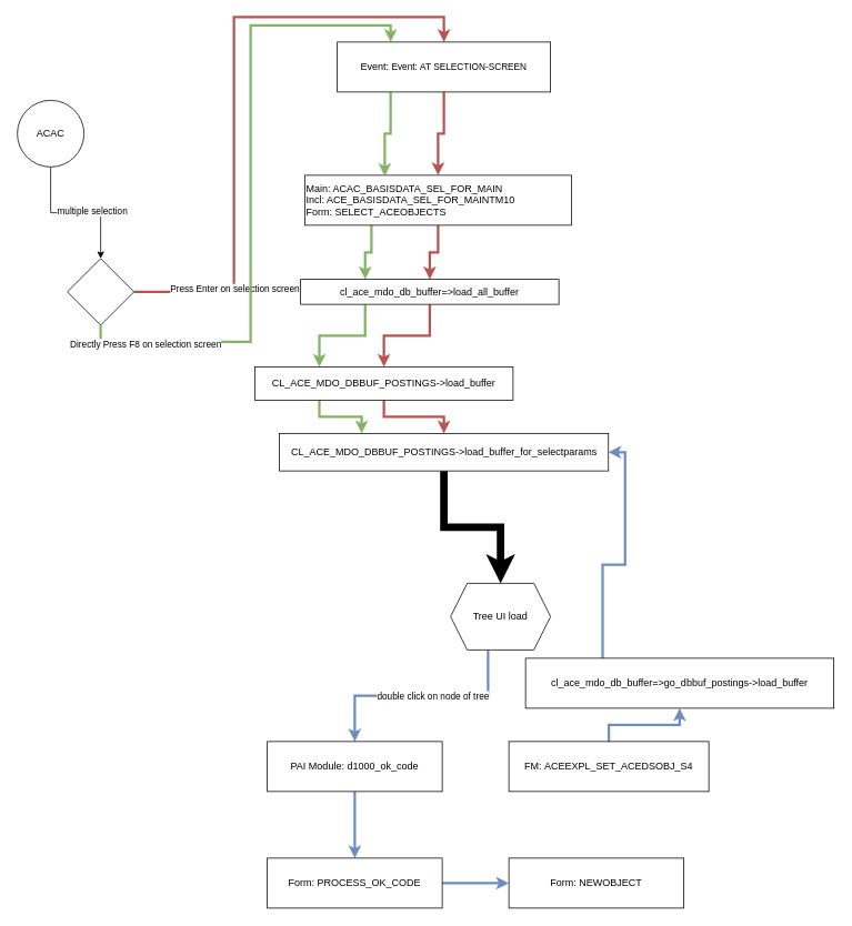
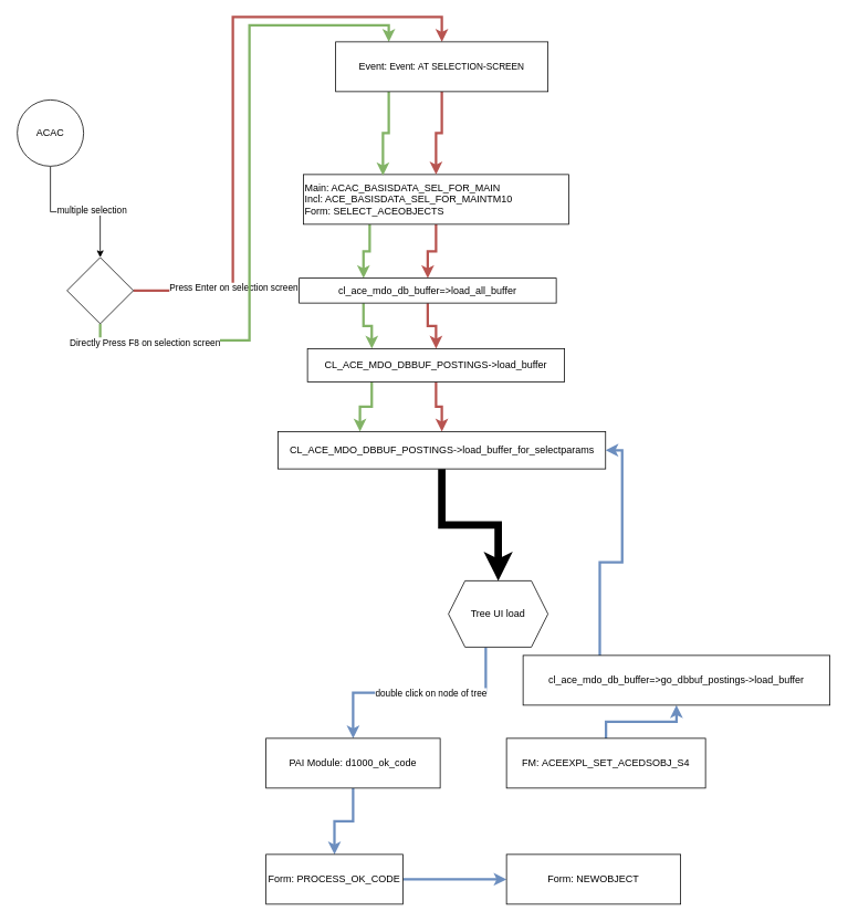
- <mxCell id="13" value="CL_ACE_MDO_DBBUF_POSTINGS-&amp;gt;load_buffer" style="rounded=0;whiteSpace=wrap;html=1;" parent="1" vertex="1"><mxGeometry x="305" y="440" width="310" height="40" as="geometry" /></mxCell>
+ <mxCell id="13" value="CL_ACE_MDO_DBBUF_POSTINGS-&amp;gt;load_buffer" style="rounded=0;whiteSpace=wrap;html=1;" parent="1" vertex="1"><mxGeometry x="370" y="420" width="310" height="40" as="geometry" /></mxCell>
- <mxCell id="30" value="Form:&amp;nbsp;PROCESS_OK_CODE" style="whiteSpace=wrap;html=1;" vertex="1" parent="1"><mxGeometry x="320" y="1030" width="210" height="60" as="geometry" /></mxCell>
+ <mxCell id="30" value="Form:&amp;nbsp;PROCESS_OK_CODE" style="whiteSpace=wrap;html=1;" vertex="1" parent="1"><mxGeometry x="320" y="1030" width="165" height="60" as="geometry" /></mxCell>
